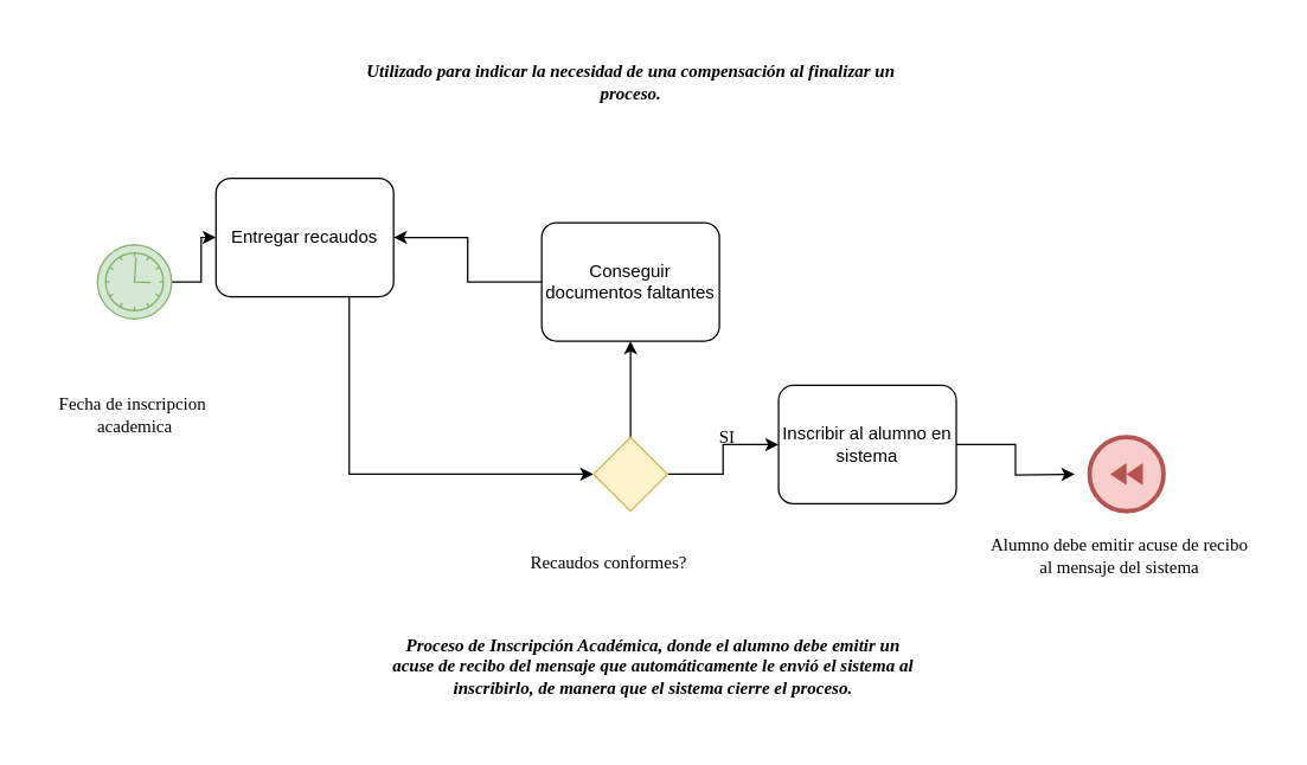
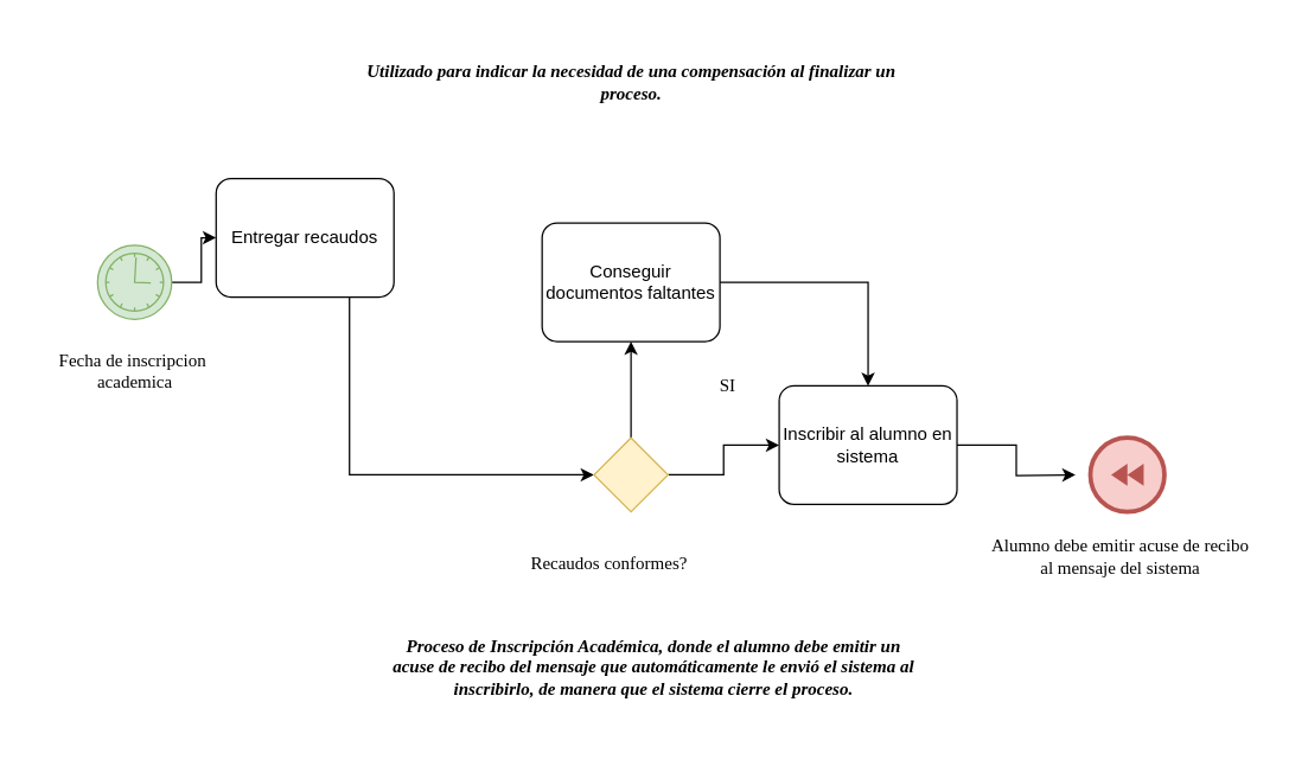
- <mxCell id="6" value="" style="edgeStyle=orthogonalEdgeStyle;rounded=0;orthogonalLoop=1;jettySize=auto;html=1;fontFamily=Georgia;" edge="1" parent="1" source="7" target="4"><mxGeometry relative="1" as="geometry" /></mxCell>
+ <mxCell id="6" value="" style="edgeStyle=orthogonalEdgeStyle;rounded=0;orthogonalLoop=1;jettySize=auto;html=1;fontFamily=Georgia;" edge="1" parent="1" source="7" target="15"><mxGeometry relative="1" as="geometry" /></mxCell>
- <mxCell id="8" value="Fecha de inscripcion&amp;nbsp;&lt;br&gt;academica" style="text;html=1;align=center;verticalAlign=middle;resizable=0;points=[];autosize=1;strokeColor=none;fillColor=none;fontFamily=Georgia;" vertex="1" parent="1"><mxGeometry x="20" y="260" width="140" height="40" as="geometry" /></mxCell>
+ <mxCell id="8" value="Fecha de inscripcion&amp;nbsp;&lt;br&gt;academica" style="text;html=1;align=center;verticalAlign=middle;resizable=0;points=[];autosize=1;strokeColor=none;fillColor=none;fontFamily=Georgia;" vertex="1" parent="1"><mxGeometry x="20" y="230" width="140" height="40" as="geometry" /></mxCell>
- <mxCell id="17" value="SI" style="text;html=1;align=center;verticalAlign=middle;resizable=0;points=[];autosize=1;strokeColor=none;fillColor=none;fontFamily=Georgia;" vertex="1" parent="1"><mxGeometry x="475" y="280" width="30" height="30" as="geometry" /></mxCell>
+ <mxCell id="17" value="SI" style="text;html=1;align=center;verticalAlign=middle;resizable=0;points=[];autosize=1;strokeColor=none;fillColor=none;fontFamily=Georgia;" vertex="1" parent="1"><mxGeometry x="475" y="245" width="30" height="30" as="geometry" /></mxCell>
